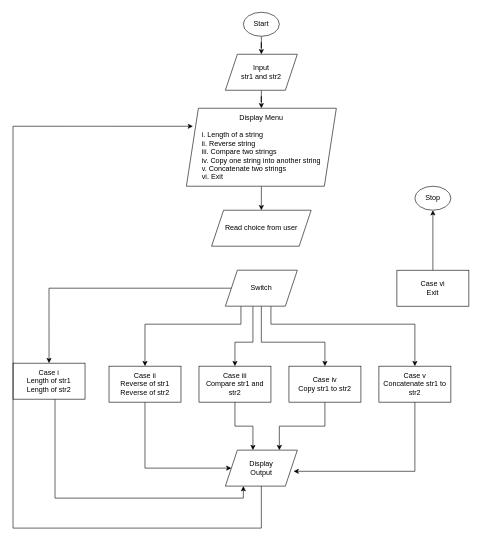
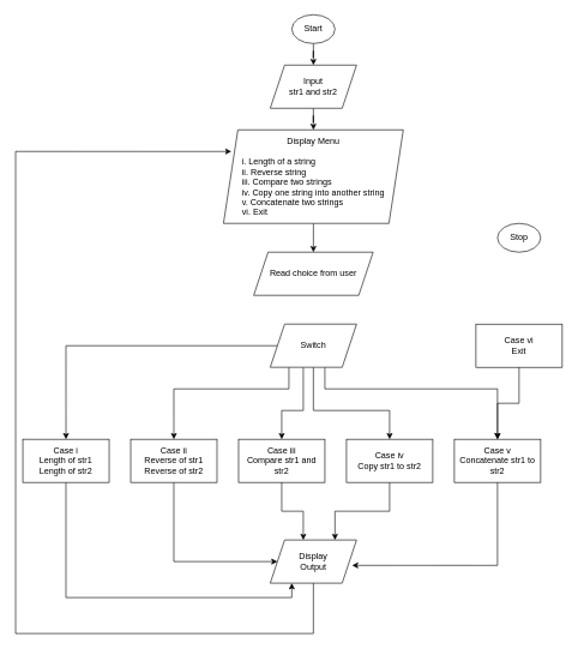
- <mxCell id="19" style="edgeStyle=orthogonalEdgeStyle;rounded=0;orthogonalLoop=1;jettySize=auto;html=1;entryX=0.5;entryY=1;entryDx=0;entryDy=0;" edge="1" parent="1" source="20" target="29"><mxGeometry relative="1" as="geometry" /></mxCell>
+ <mxCell id="19" style="edgeStyle=orthogonalEdgeStyle;rounded=0;orthogonalLoop=1;jettySize=auto;html=1;" edge="1" parent="1" source="20" target="25"><mxGeometry relative="1" as="geometry" /></mxCell>
- <mxCell id="15" value="Case i&lt;br&gt;Length of str1&lt;br&gt;Length of str2" style="rounded=0;whiteSpace=wrap;html=1;" vertex="1" parent="1"><mxGeometry x="20.94" y="605" width="120" height="60" as="geometry" /></mxCell>
+ <mxCell id="15" value="Case i&lt;br&gt;Length of str1&lt;br&gt;Length of str2" style="rounded=0;whiteSpace=wrap;html=1;" vertex="1" parent="1"><mxGeometry x="30.94" y="610" width="120" height="60" as="geometry" /></mxCell>
